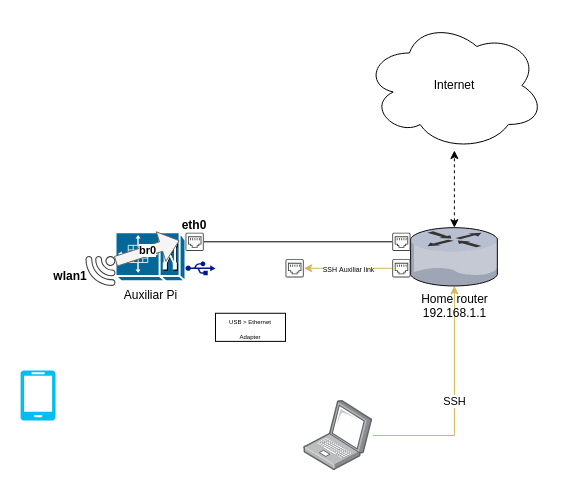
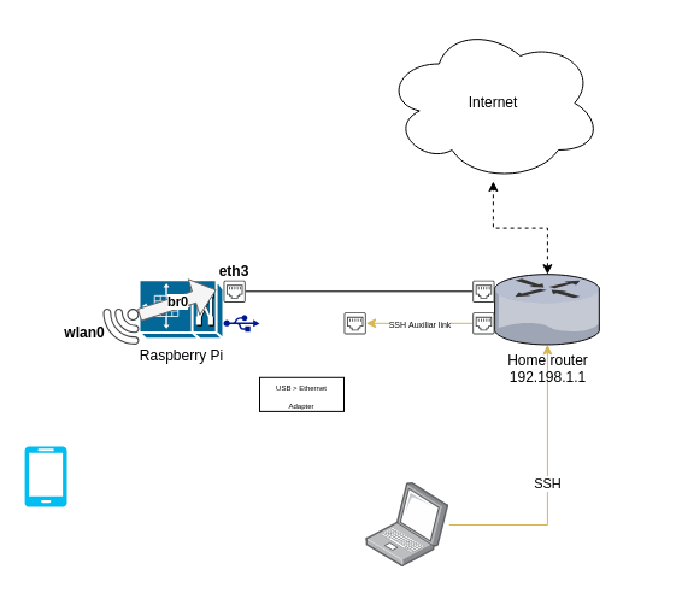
- <mxCell id="6" value="Internet" style="ellipse;shape=cloud;whiteSpace=wrap;html=1;" vertex="1" parent="1"><mxGeometry x="363.89" y="20" width="180" height="130" as="geometry" /></mxCell>
+ <mxCell id="6" value="Internet" style="ellipse;shape=cloud;whiteSpace=wrap;html=1;" vertex="1" parent="1"><mxGeometry x="318.89" y="20" width="180" height="130" as="geometry" /></mxCell>
- <mxCell id="17" value="&lt;b&gt;eth0&lt;/b&gt;" style="text;html=1;align=center;verticalAlign=middle;whiteSpace=wrap;rounded=0;" vertex="1" parent="1"><mxGeometry x="164.13" y="210" width="60" height="30" as="geometry" /></mxCell>
+ <mxCell id="17" value="&lt;b&gt;eth3&lt;/b&gt;" style="text;html=1;align=center;verticalAlign=middle;whiteSpace=wrap;rounded=0;" vertex="1" parent="1"><mxGeometry x="164.13" y="210" width="60" height="30" as="geometry" /></mxCell>
- <mxCell id="19" value="&lt;b&gt;wlan1&lt;/b&gt;" style="text;html=1;align=center;verticalAlign=middle;whiteSpace=wrap;rounded=0;" vertex="1" parent="1"><mxGeometry x="40" y="260.88" width="60" height="30" as="geometry" /></mxCell>
+ <mxCell id="19" value="&lt;b&gt;wlan0&lt;/b&gt;" style="text;html=1;align=center;verticalAlign=middle;whiteSpace=wrap;rounded=0;" vertex="1" parent="1"><mxGeometry x="40" y="260.88" width="60" height="30" as="geometry" /></mxCell>
- <mxCell id="2" value="Auxiliar Pi" style="shape=mxgraph.cisco.misc.pxf;html=1;pointerEvents=1;dashed=0;fillColor=#036897;strokeColor=#ffffff;strokeWidth=2;verticalLabelPosition=bottom;verticalAlign=top;align=center;outlineConnect=0;direction=south;" vertex="1" parent="1"><mxGeometry x="115" y="231.75" width="70" height="49.13" as="geometry" /></mxCell>
+ <mxCell id="2" value="Raspberry Pi" style="shape=mxgraph.cisco.misc.pxf;html=1;pointerEvents=1;dashed=0;fillColor=#036897;strokeColor=#ffffff;strokeWidth=2;verticalLabelPosition=bottom;verticalAlign=top;align=center;outlineConnect=0;direction=south;" vertex="1" parent="1"><mxGeometry x="115" y="231.75" width="70" height="49.13" as="geometry" /></mxCell>
- <mxCell id="8" value="Home router&lt;div&gt;192.168.1.1&lt;/div&gt;" style="verticalLabelPosition=bottom;sketch=0;aspect=fixed;html=1;verticalAlign=top;strokeColor=none;align=center;outlineConnect=0;shape=mxgraph.citrix.router;" vertex="1" parent="1"><mxGeometry x="410" y="227.19" width="87.77" height="58.25" as="geometry" /></mxCell>
+ <mxCell id="8" value="Home router&lt;div&gt;192.198.1.1&lt;/div&gt;" style="verticalLabelPosition=bottom;sketch=0;aspect=fixed;html=1;verticalAlign=top;strokeColor=none;align=center;outlineConnect=0;shape=mxgraph.citrix.router;" vertex="1" parent="1"><mxGeometry x="410" y="227.19" width="87.77" height="58.25" as="geometry" /></mxCell>
